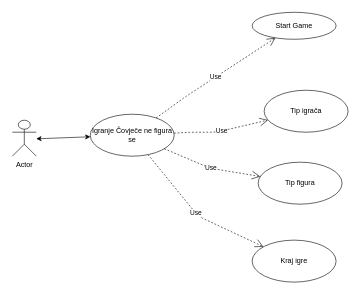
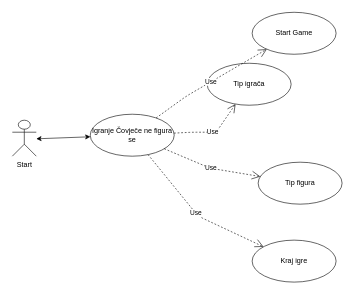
- <mxCell id="5" value="Start Game" style="ellipse;whiteSpace=wrap;html=1;" parent="1" vertex="1"><mxGeometry x="420" y="20" width="140" height="45" as="geometry" /></mxCell>
+ <mxCell id="5" value="Start Game" style="ellipse;whiteSpace=wrap;html=1;" parent="1" vertex="1"><mxGeometry x="420" y="20" width="140" height="70" as="geometry" /></mxCell>
- <mxCell id="6" value="Tip igrača" style="ellipse;whiteSpace=wrap;html=1;" parent="1" vertex="1"><mxGeometry x="440" y="150" width="140" height="70" as="geometry" /></mxCell>
+ <mxCell id="6" value="Tip igrača" style="ellipse;whiteSpace=wrap;html=1;" parent="1" vertex="1"><mxGeometry x="345" y="105" width="140" height="70" as="geometry" /></mxCell>
- <mxCell id="2" value="Actor" style="shape=umlActor;verticalLabelPosition=bottom;verticalAlign=top;html=1;" parent="1" vertex="1"><mxGeometry x="20" y="200" width="40" height="60" as="geometry" /></mxCell>
+ <mxCell id="2" value="Start" style="shape=umlActor;verticalLabelPosition=bottom;verticalAlign=top;html=1;" parent="1" vertex="1"><mxGeometry x="20" y="200" width="40" height="60" as="geometry" /></mxCell>
